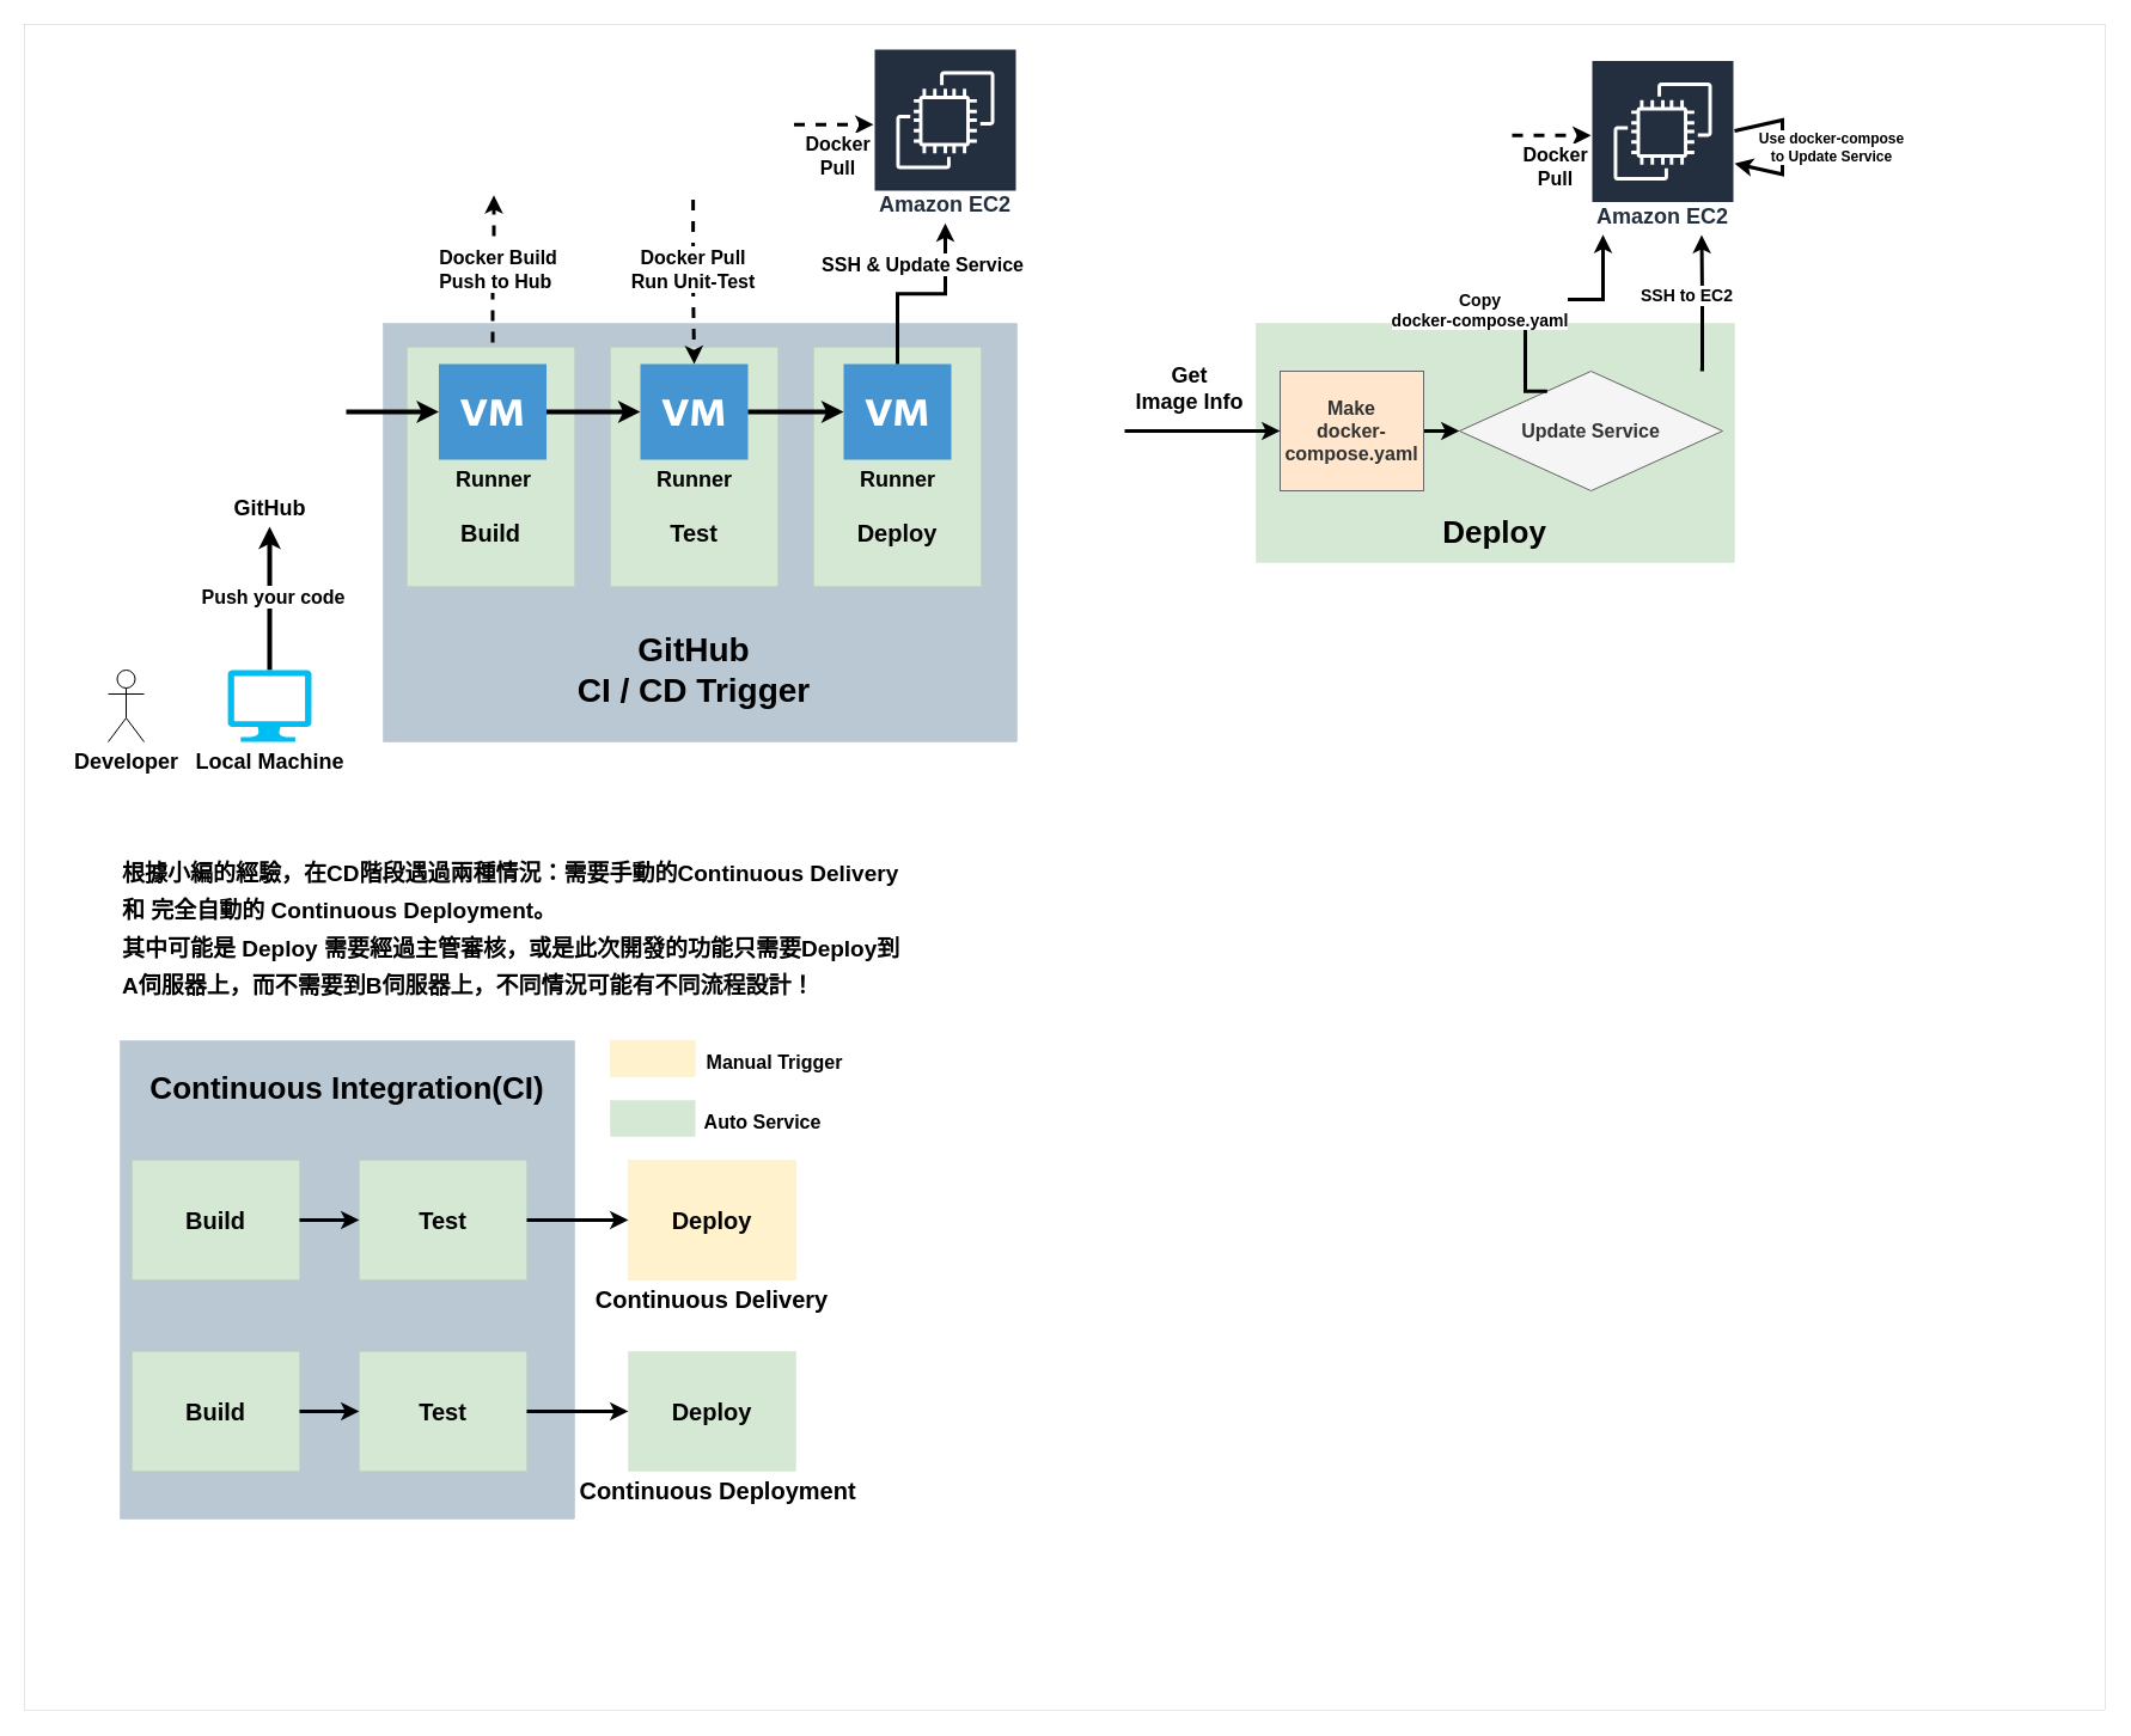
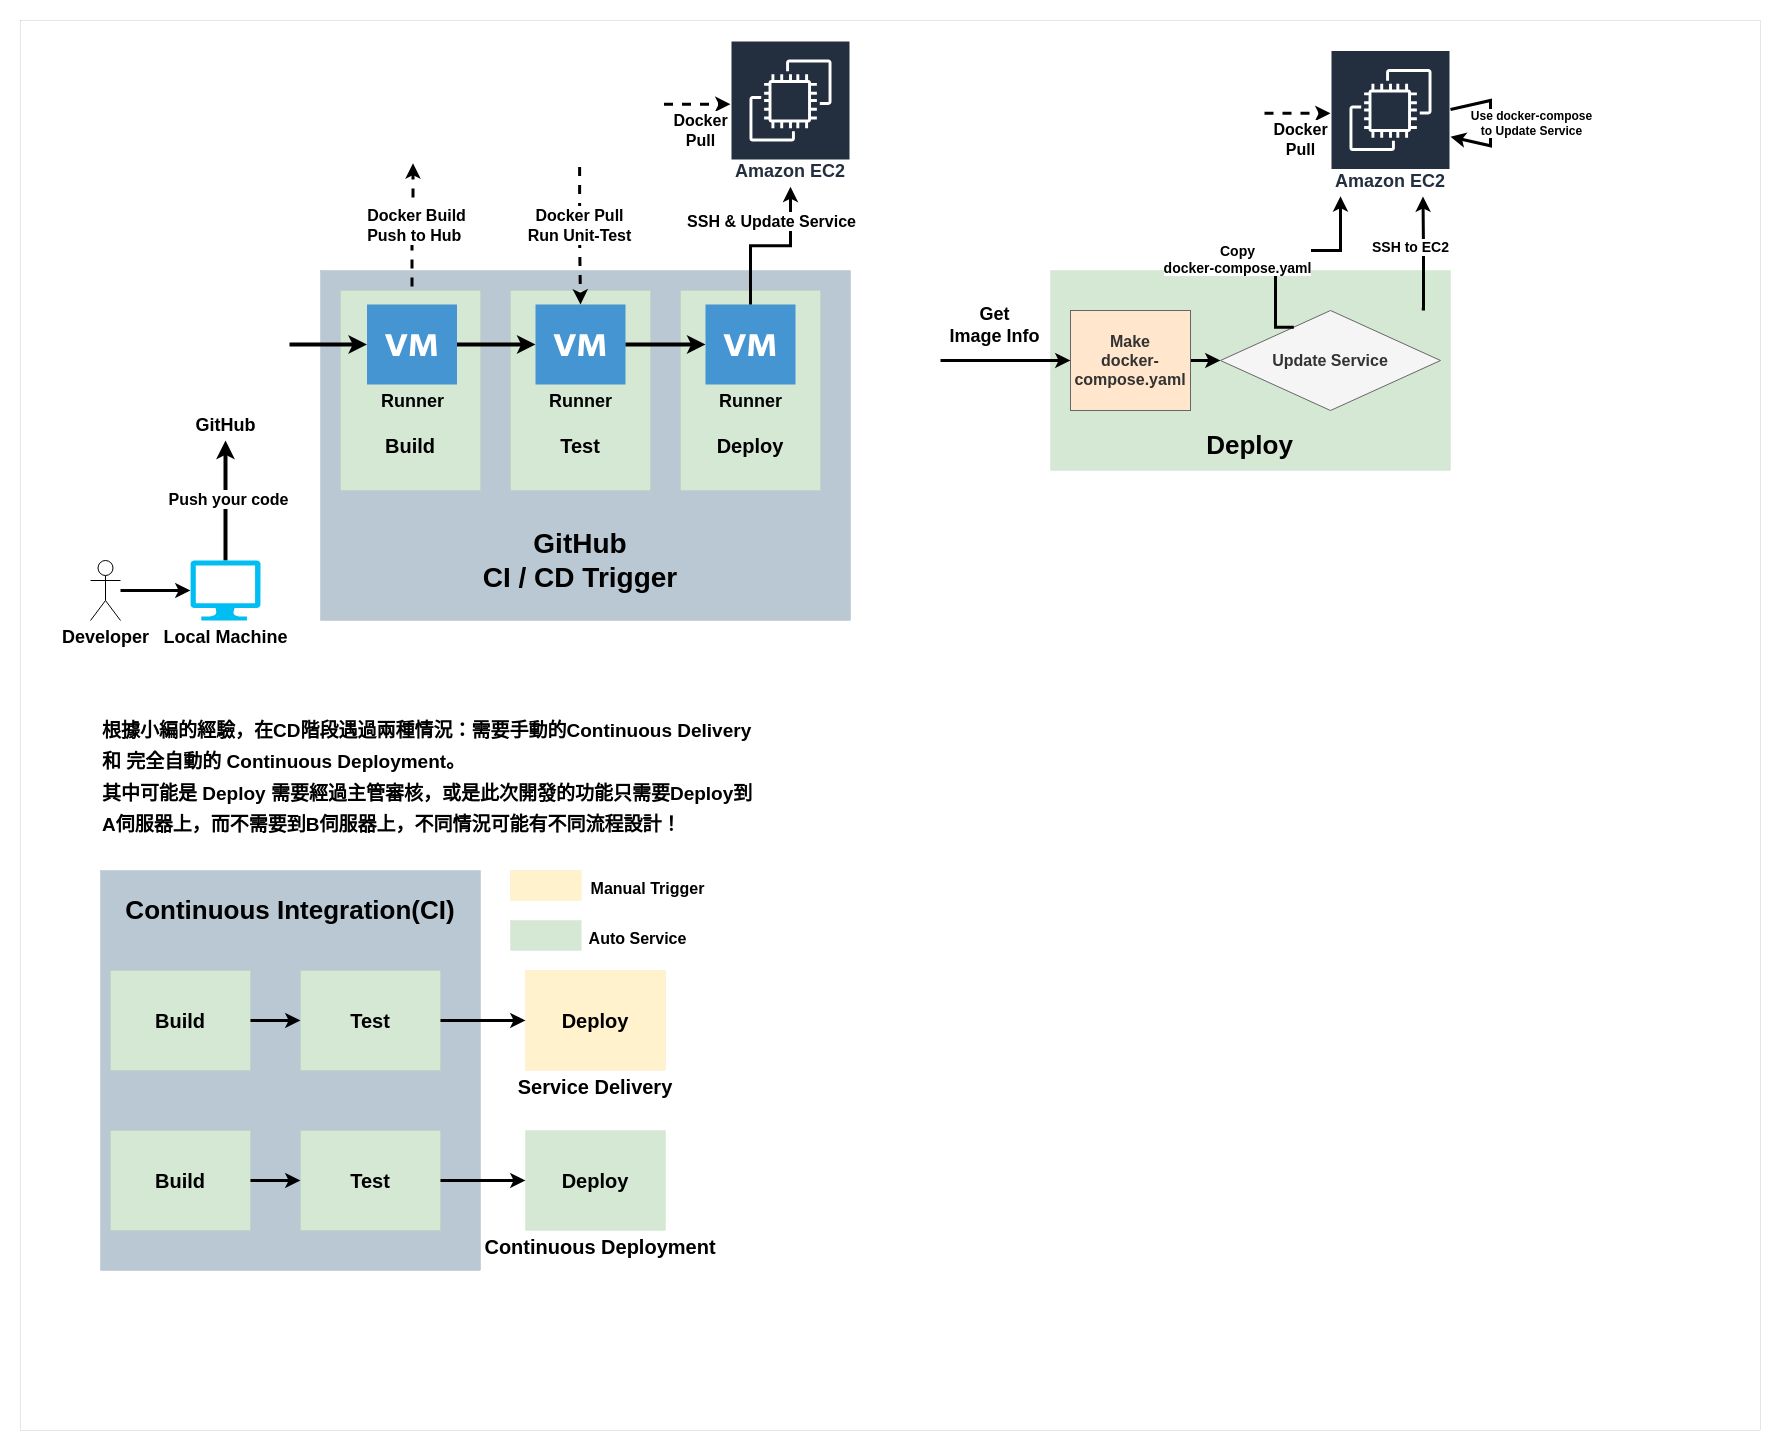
+ <mxCell id="15" style="edgeStyle=orthogonalEdgeStyle;rounded=0;orthogonalLoop=1;jettySize=auto;html=1;entryX=0;entryY=0.5;entryDx=0;entryDy=0;entryPerimeter=0;strokeWidth=3;" parent="1" source="4" target="7" edge="1"><mxGeometry relative="1" as="geometry" /></mxCell>
- <mxCell id="68" value="&lt;font style=&quot;font-size: 20px;&quot;&gt;Continuous Delivery&lt;/font&gt;" style="text;html=1;strokeColor=none;fillColor=none;align=center;verticalAlign=middle;whiteSpace=wrap;rounded=0;fontSize=26;fontStyle=1" vertex="1" parent="55"><mxGeometry x="355" y="200" width="280" height="30" as="geometry" /></mxCell>
+ <mxCell id="68" value="&lt;font style=&quot;font-size: 20px;&quot;&gt;Service Delivery&lt;/font&gt;" style="text;html=1;strokeColor=none;fillColor=none;align=center;verticalAlign=middle;whiteSpace=wrap;rounded=0;fontSize=26;fontStyle=1" vertex="1" parent="55"><mxGeometry x="355" y="200" width="280" height="30" as="geometry" /></mxCell>
